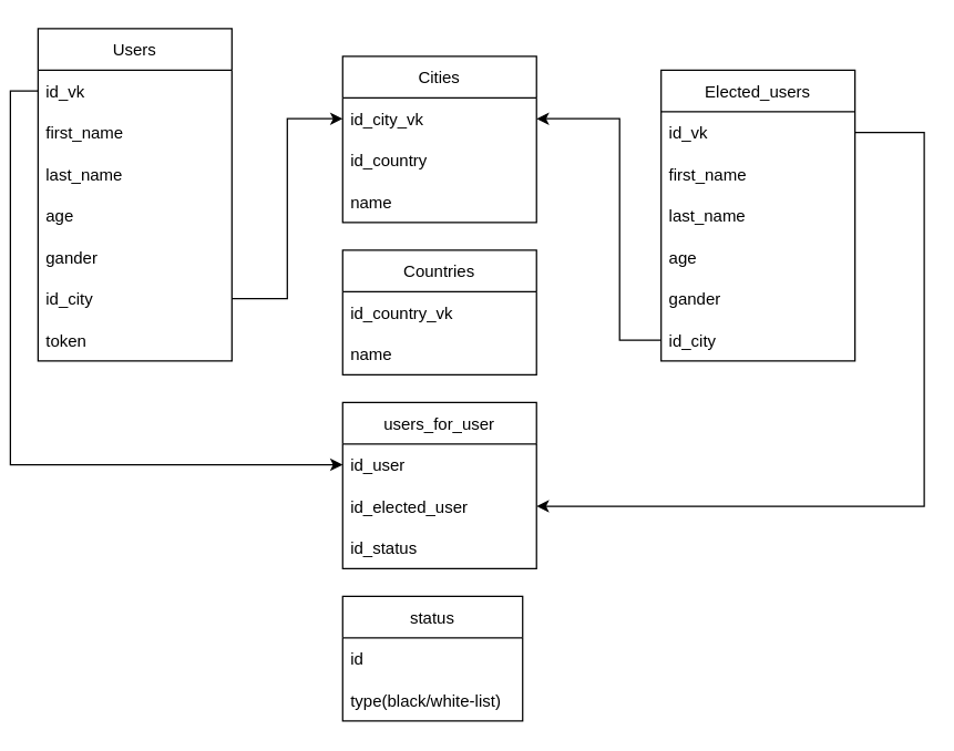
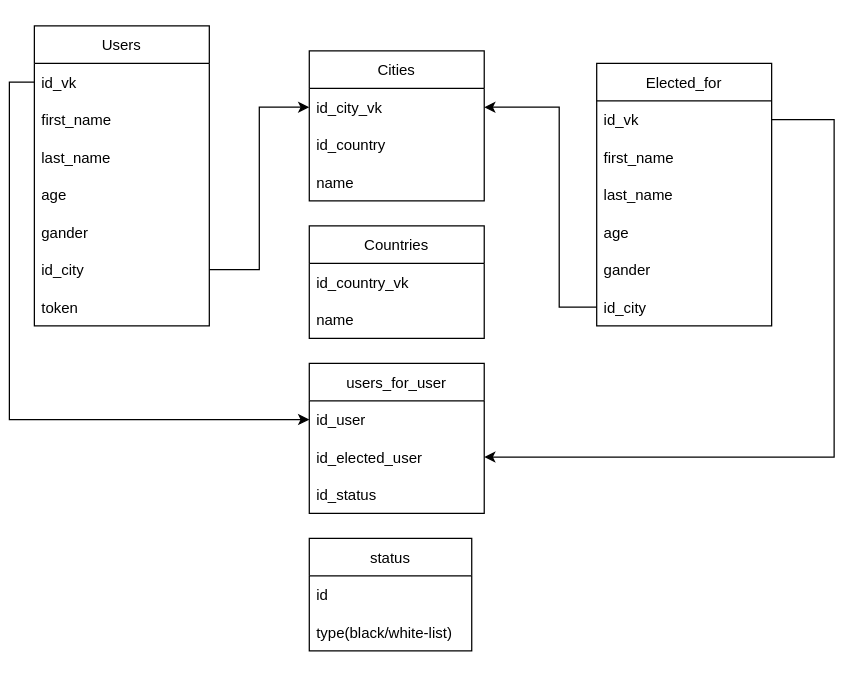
- <mxCell id="17" value="Elected_users" style="swimlane;fontStyle=0;childLayout=stackLayout;horizontal=1;startSize=30;horizontalStack=0;resizeParent=1;resizeParentMax=0;resizeLast=0;collapsible=1;marginBottom=0;" vertex="1" parent="1"><mxGeometry x="470" y="50" width="140" height="210" as="geometry" /></mxCell>
+ <mxCell id="17" value="Elected_for" style="swimlane;fontStyle=0;childLayout=stackLayout;horizontal=1;startSize=30;horizontalStack=0;resizeParent=1;resizeParentMax=0;resizeLast=0;collapsible=1;marginBottom=0;" vertex="1" parent="1"><mxGeometry x="470" y="50" width="140" height="210" as="geometry" /></mxCell>
